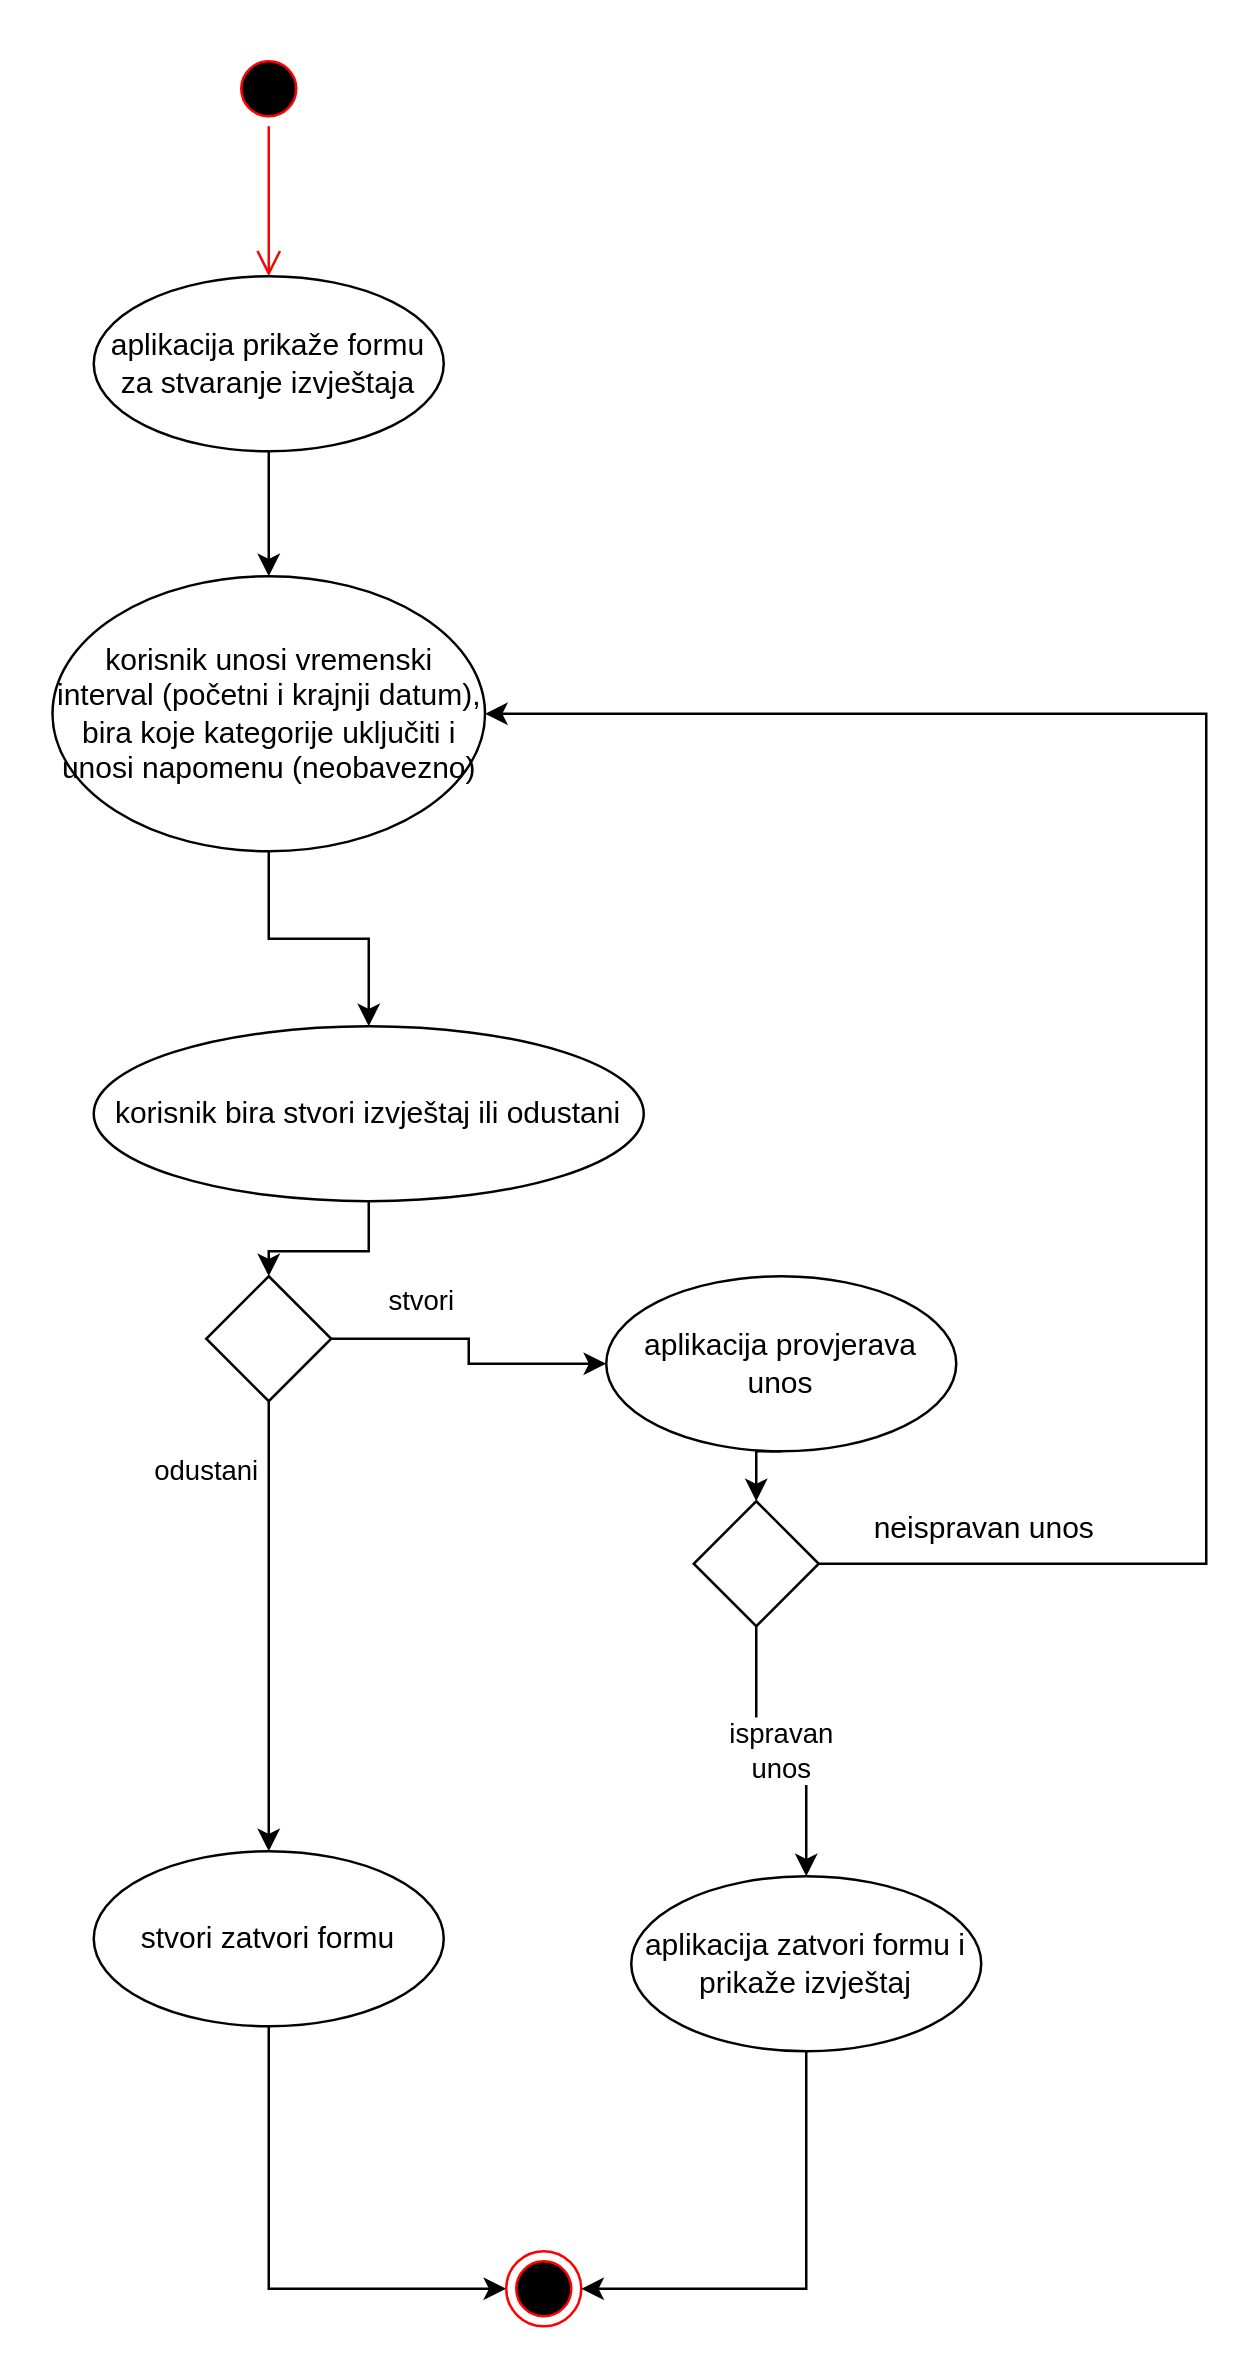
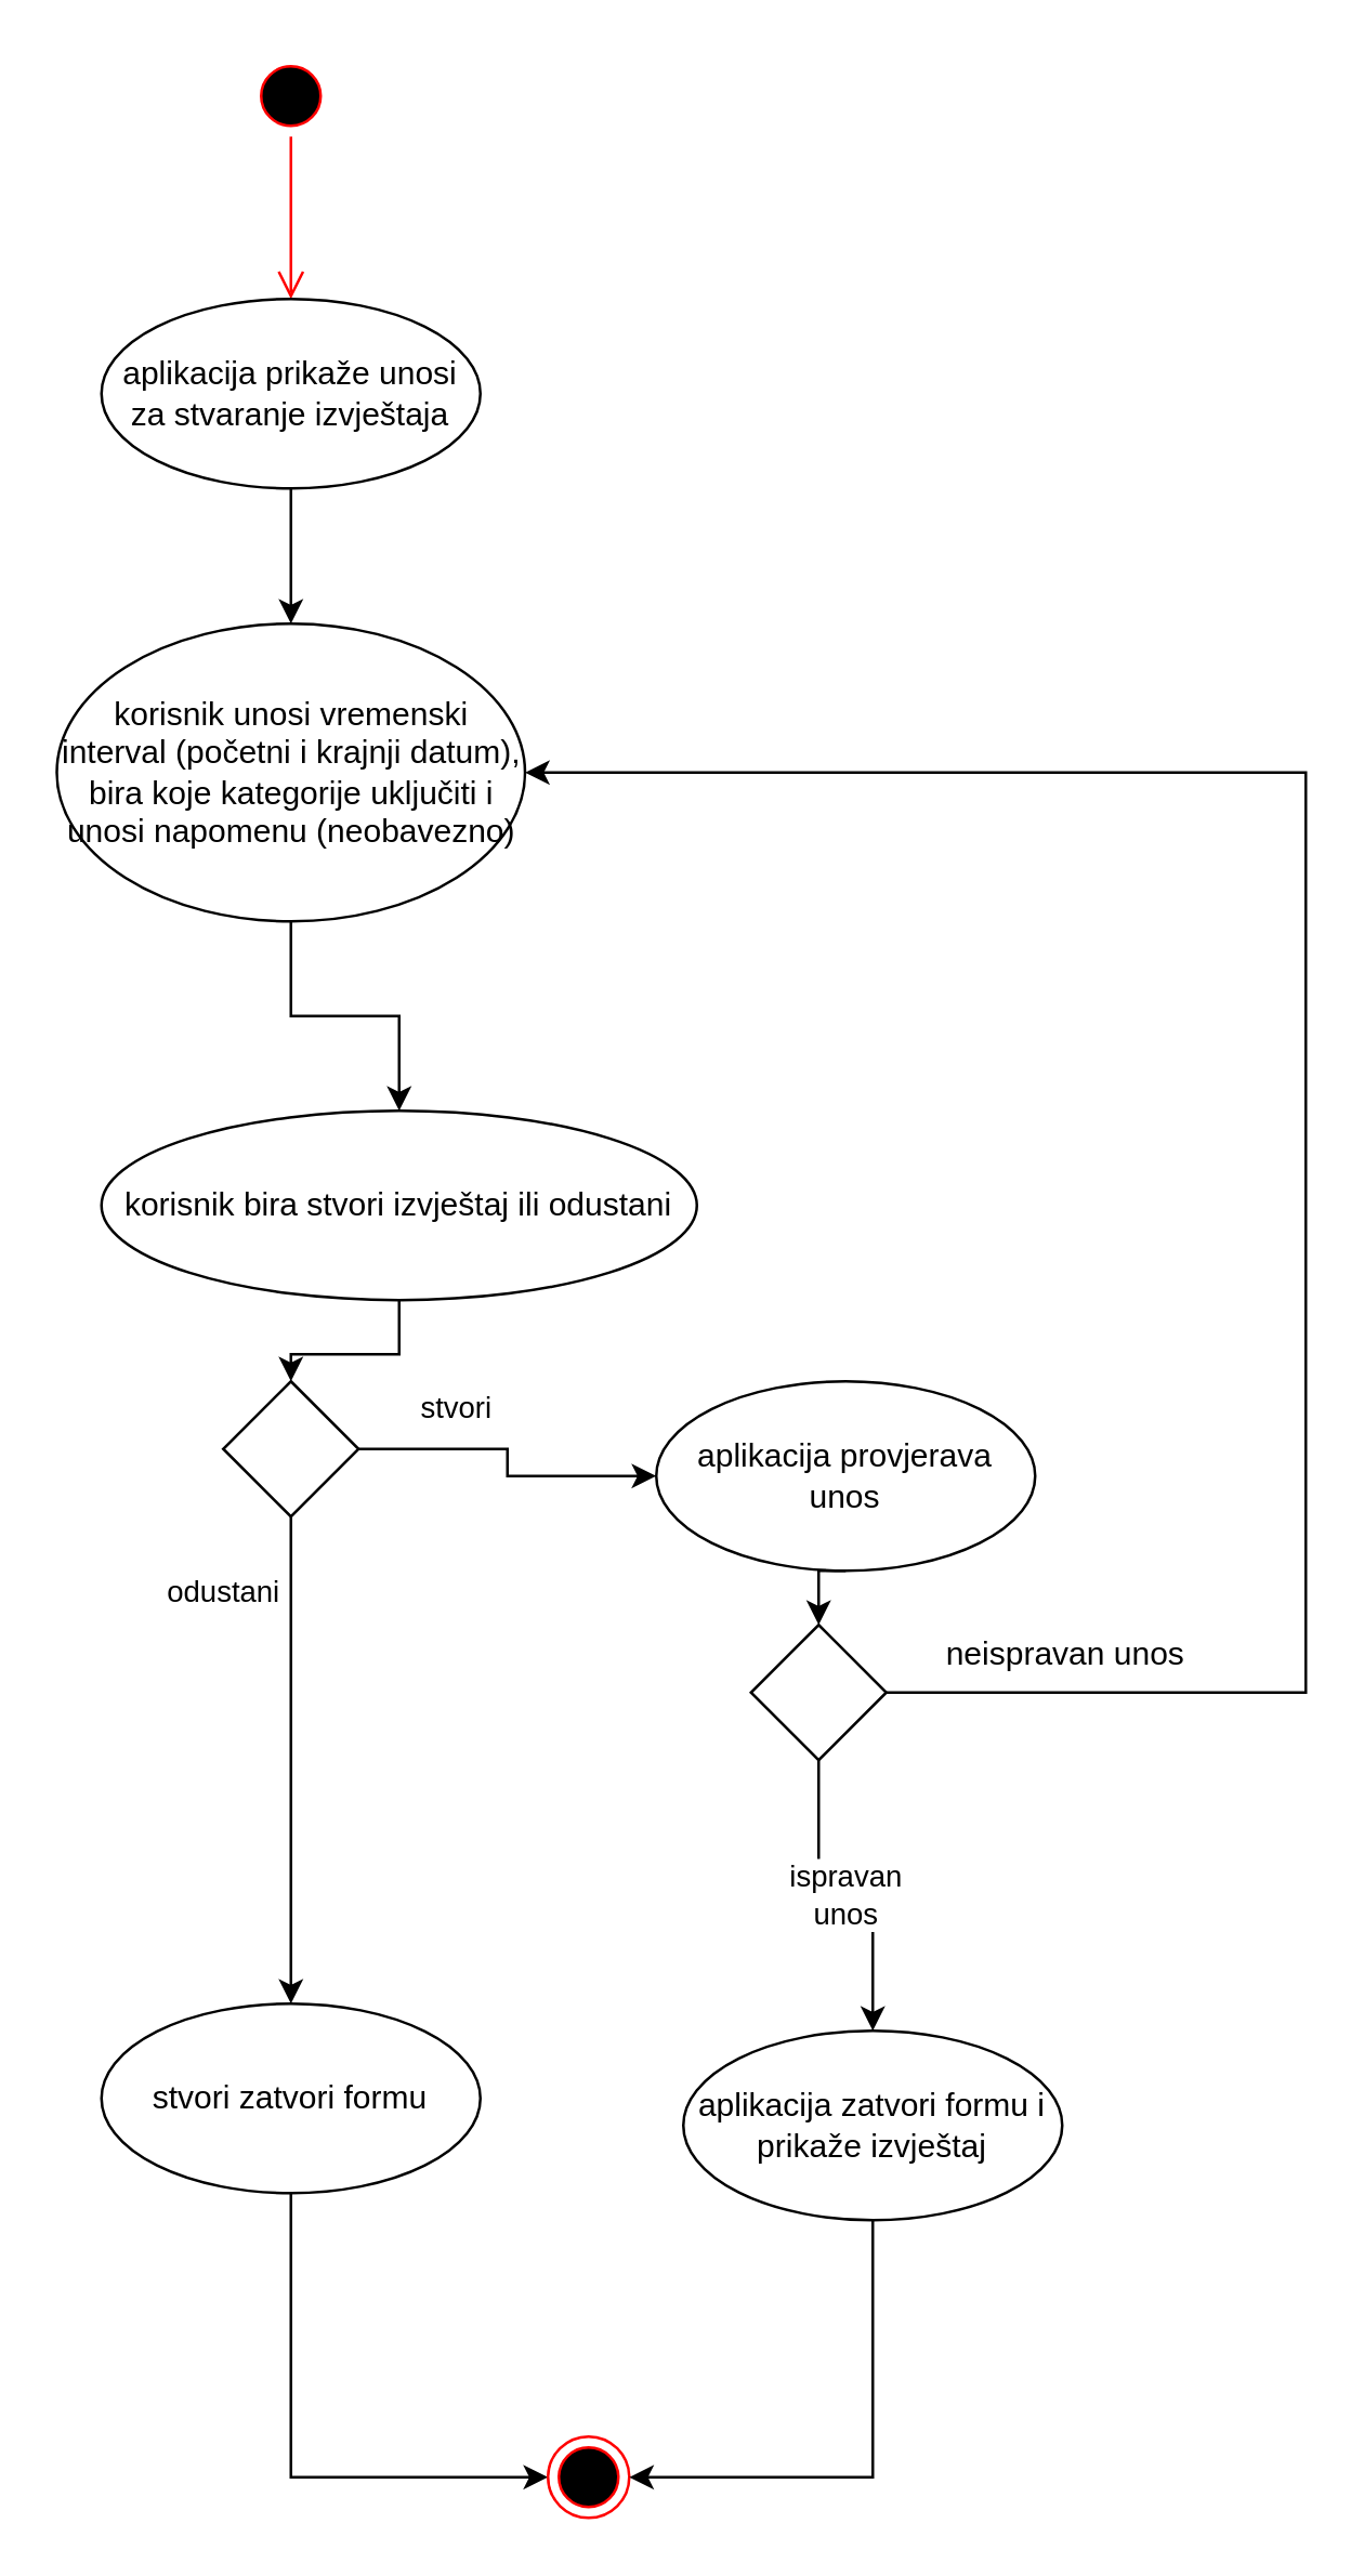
- <mxCell id="5" value="aplikacija prikaže formu za stvaranje izvještaja" style="ellipse;whiteSpace=wrap;html=1;" parent="1" vertex="1"><mxGeometry x="37" y="110" width="140" height="70" as="geometry" /></mxCell>
+ <mxCell id="5" value="aplikacija prikaže unosi za stvaranje izvještaja" style="ellipse;whiteSpace=wrap;html=1;" parent="1" vertex="1"><mxGeometry x="37" y="110" width="140" height="70" as="geometry" /></mxCell>
